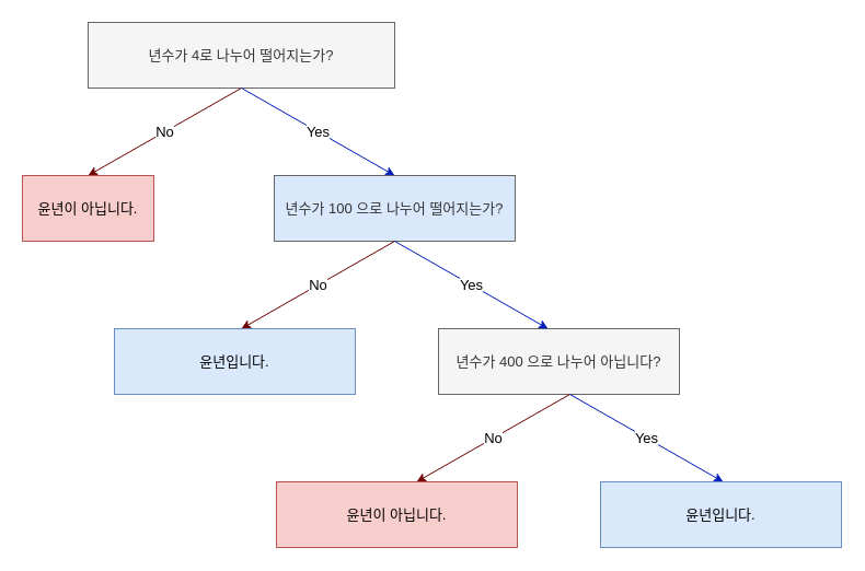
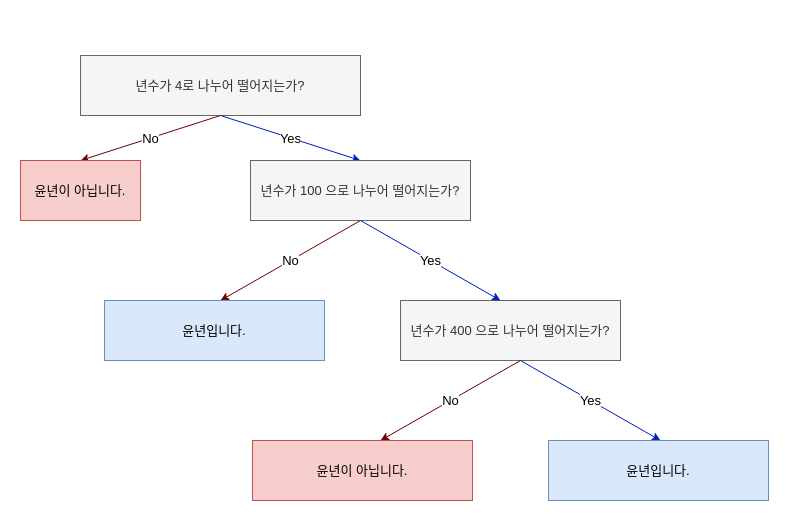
- <mxCell id="2" value="년수가 4로 나누어 떨어지는가?" style="rounded=0;whiteSpace=wrap;html=1;fontSize=13;fillColor=#f5f5f5;strokeColor=#666666;fontColor=#333333;" vertex="1" parent="1"><mxGeometry x="80" y="20" width="280" height="60" as="geometry" /></mxCell>
+ <mxCell id="2" value="년수가 4로 나누어 떨어지는가?" style="rounded=0;whiteSpace=wrap;html=1;fontSize=13;fillColor=#f5f5f5;strokeColor=#666666;fontColor=#333333;" vertex="1" parent="1"><mxGeometry x="80" y="55" width="280" height="60" as="geometry" /></mxCell>
- <mxCell id="6" value="년수가 100 으로 나누어 떨어지는가?" style="rounded=0;whiteSpace=wrap;html=1;fontSize=13;fillColor=#dae8fc;strokeColor=#666666;fontColor=#333333;" vertex="1" parent="1"><mxGeometry x="250" y="160" width="220" height="60" as="geometry" /></mxCell>
+ <mxCell id="6" value="년수가 100 으로 나누어 떨어지는가?" style="rounded=0;whiteSpace=wrap;html=1;fontSize=13;fillColor=#f5f5f5;strokeColor=#666666;fontColor=#333333;" vertex="1" parent="1"><mxGeometry x="250" y="160" width="220" height="60" as="geometry" /></mxCell>
- <mxCell id="7" value="년수가 400 으로 나누어 아닙니다?" style="rounded=0;whiteSpace=wrap;html=1;fontSize=13;fillColor=#f5f5f5;strokeColor=#666666;fontColor=#333333;" vertex="1" parent="1"><mxGeometry x="400" y="300" width="220" height="60" as="geometry" /></mxCell>
+ <mxCell id="7" value="년수가 400 으로 나누어 떨어지는가?" style="rounded=0;whiteSpace=wrap;html=1;fontSize=13;fillColor=#f5f5f5;strokeColor=#666666;fontColor=#333333;" vertex="1" parent="1"><mxGeometry x="400" y="300" width="220" height="60" as="geometry" /></mxCell>
